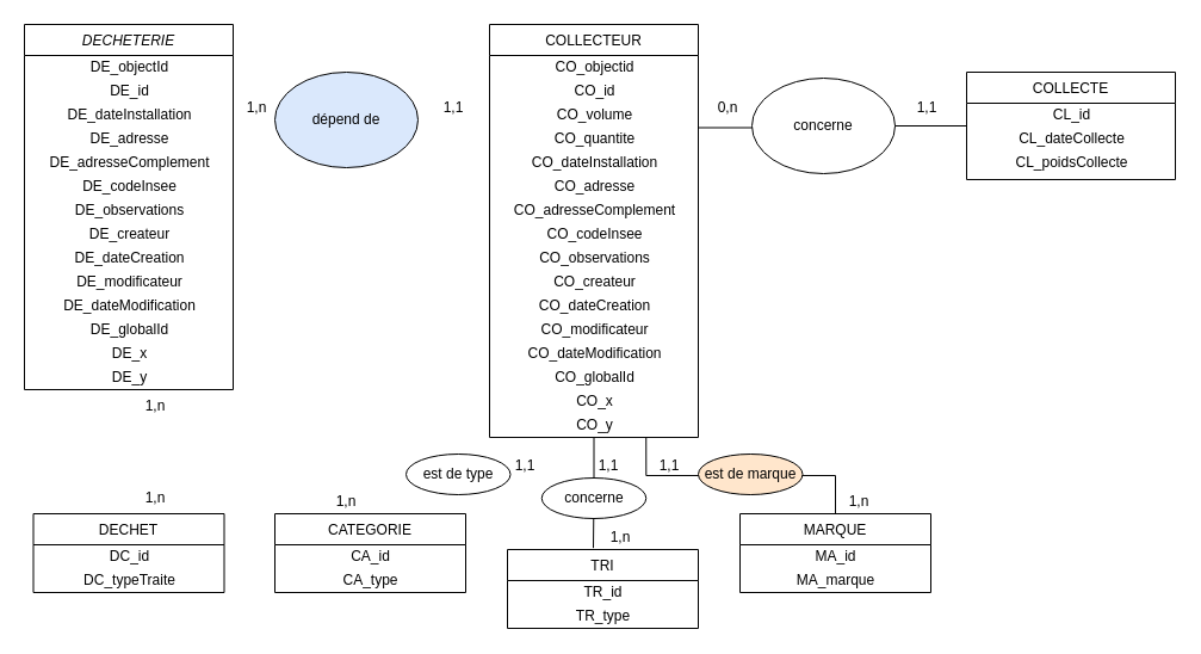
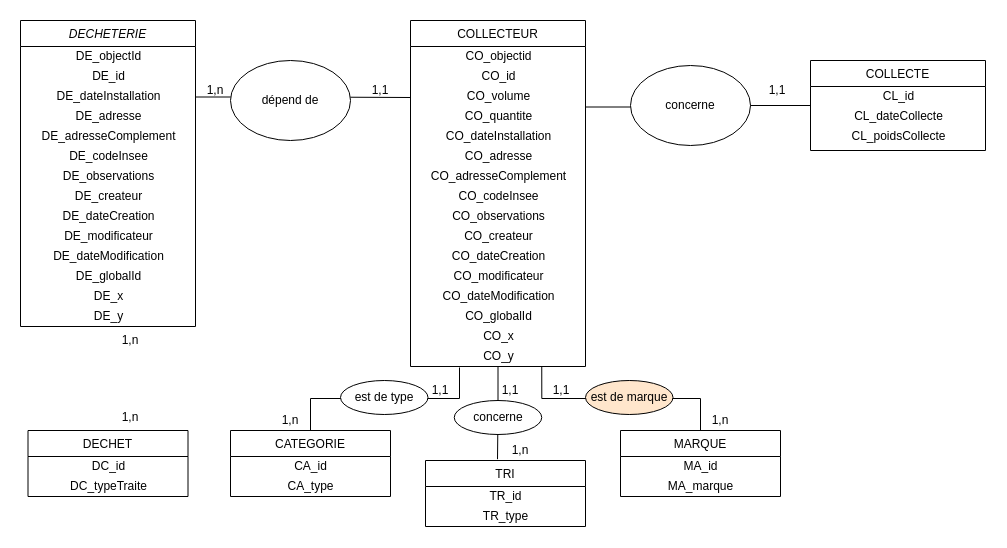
- <mxCell id="65" value="0,n" style="text;html=1;strokeColor=none;fillColor=none;align=center;verticalAlign=middle;whiteSpace=wrap;rounded=0;" vertex="1" parent="1"><mxGeometry x="590" y="80" width="40" height="20" as="geometry" /></mxCell>
+ <mxCell id="3" style="edgeStyle=orthogonalEdgeStyle;rounded=0;orthogonalLoop=1;jettySize=auto;html=1;exitX=1;exitY=0.25;exitDx=0;exitDy=0;entryX=0;entryY=0.55;entryDx=0;entryDy=0;entryPerimeter=0;endArrow=none;endFill=0;" parent="1" source="4" target="29" edge="1"><mxGeometry relative="1" as="geometry" /></mxCell>
- <mxCell id="19" value="dépend de" style="ellipse;whiteSpace=wrap;html=1;fillColor=#dae8fc;" parent="1" vertex="1"><mxGeometry x="230" y="60" width="120" height="80" as="geometry" /></mxCell>
+ <mxCell id="19" value="dépend de" style="ellipse;whiteSpace=wrap;html=1;" parent="1" vertex="1"><mxGeometry x="230" y="60" width="120" height="80" as="geometry" /></mxCell>
+ <mxCell id="23" style="edgeStyle=orthogonalEdgeStyle;rounded=0;orthogonalLoop=1;jettySize=auto;html=1;exitX=0.5;exitY=0;exitDx=0;exitDy=0;endArrow=none;endFill=0;entryX=0.28;entryY=1.05;entryDx=0;entryDy=0;entryPerimeter=0;" parent="1" source="47" target="42" edge="1"><mxGeometry relative="1" as="geometry"><mxPoint x="548" y="368" as="targetPoint" /></mxGeometry></mxCell>
